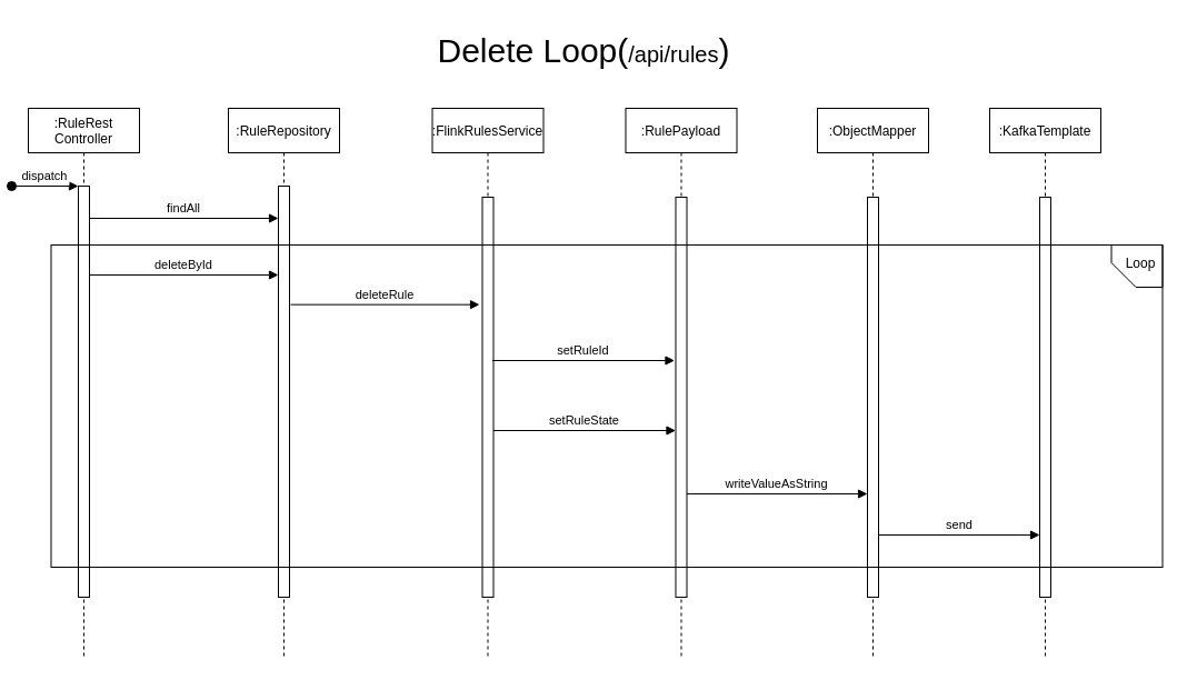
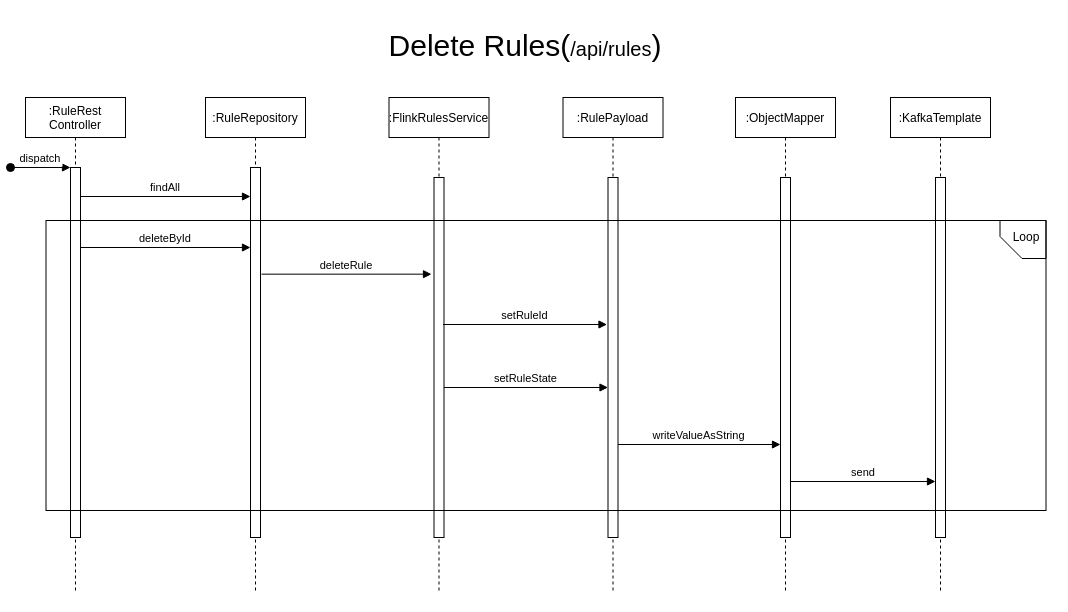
- <mxCell id="2" value="&lt;font style=&quot;font-size: 30px&quot;&gt;Delete Loop(&lt;/font&gt;&lt;font style=&quot;font-size: 20px&quot;&gt;/api/rules&lt;/font&gt;&lt;font style=&quot;font-size: 30px&quot;&gt;)&lt;/font&gt;" style="text;html=1;strokeColor=none;fillColor=none;align=center;verticalAlign=middle;whiteSpace=wrap;rounded=0;" vertex="1" parent="1"><mxGeometry x="187" y="20" width="666" height="50" as="geometry" /></mxCell>
+ <mxCell id="2" value="&lt;font style=&quot;font-size: 30px&quot;&gt;Delete Rules(&lt;/font&gt;&lt;font style=&quot;font-size: 20px&quot;&gt;/api/rules&lt;/font&gt;&lt;font style=&quot;font-size: 30px&quot;&gt;)&lt;/font&gt;" style="text;html=1;strokeColor=none;fillColor=none;align=center;verticalAlign=middle;whiteSpace=wrap;rounded=0;" vertex="1" parent="1"><mxGeometry x="187" y="20" width="666" height="50" as="geometry" /></mxCell>
